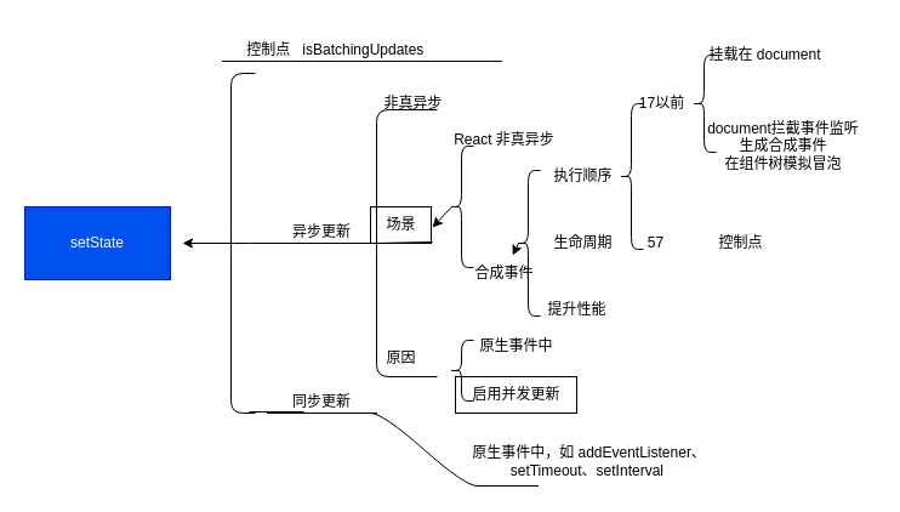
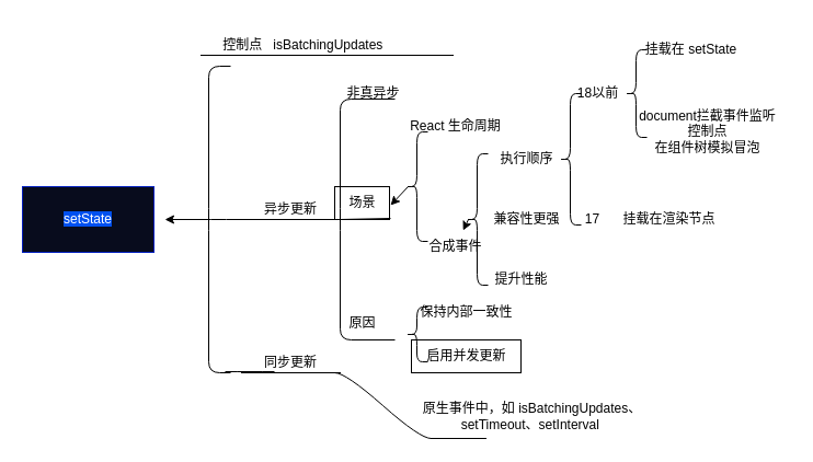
- <mxCell id="32" value="挂载在 document" style="text;html=1;align=center;verticalAlign=middle;resizable=0;points=[];autosize=1;strokeColor=none;fillColor=none;fontColor=#000000;" vertex="1" parent="1"><mxGeometry x="570" y="30" width="120" height="30" as="geometry" /></mxCell>
+ <mxCell id="32" value="挂载在 setState" style="text;html=1;align=center;verticalAlign=middle;resizable=0;points=[];autosize=1;strokeColor=none;fillColor=none;fontColor=#000000;" vertex="1" parent="1"><mxGeometry x="570" y="30" width="120" height="30" as="geometry" /></mxCell>
- <mxCell id="29" value="17以前" style="text;html=1;align=center;verticalAlign=middle;resizable=0;points=[];autosize=1;strokeColor=none;fillColor=none;fontColor=#000000;" vertex="1" parent="1"><mxGeometry x="515" y="70" width="60" height="30" as="geometry" /></mxCell>
+ <mxCell id="29" value="18以前" style="text;html=1;align=center;verticalAlign=middle;resizable=0;points=[];autosize=1;strokeColor=none;fillColor=none;fontColor=#000000;" vertex="1" parent="1"><mxGeometry x="515" y="70" width="60" height="30" as="geometry" /></mxCell>
- <mxCell id="18" value="&lt;font color=&quot;#000000&quot;&gt;React 非真异步&lt;/font&gt;" style="text;html=1;align=center;verticalAlign=middle;resizable=0;points=[];autosize=1;strokeColor=none;fillColor=none;" vertex="1" parent="1"><mxGeometry x="360" y="100" width="110" height="30" as="geometry" /></mxCell>
+ <mxCell id="18" value="&lt;font color=&quot;#000000&quot;&gt;React 生命周期&lt;/font&gt;" style="text;html=1;align=center;verticalAlign=middle;resizable=0;points=[];autosize=1;strokeColor=none;fillColor=none;" vertex="1" parent="1"><mxGeometry x="360" y="100" width="110" height="30" as="geometry" /></mxCell>
- <mxCell id="33" value="document拦截事件监听&lt;br&gt;生成合成事件&lt;br&gt;在组件树模拟冒泡" style="text;html=1;align=center;verticalAlign=middle;resizable=0;points=[];autosize=1;strokeColor=none;fillColor=none;fontColor=#000000;" vertex="1" parent="1"><mxGeometry x="570" y="90" width="150" height="60" as="geometry" /></mxCell>
+ <mxCell id="33" value="document拦截事件监听&lt;br&gt;控制点&lt;br&gt;在组件树模拟冒泡" style="text;html=1;align=center;verticalAlign=middle;resizable=0;points=[];autosize=1;strokeColor=none;fillColor=none;fontColor=#000000;" vertex="1" parent="1"><mxGeometry x="570" y="90" width="150" height="60" as="geometry" /></mxCell>
- <mxCell id="2" value="&lt;font style=&quot;background-color: rgb(0, 80, 239);&quot;&gt;setState&lt;/font&gt;" style="rounded=0;whiteSpace=wrap;html=1;fillColor=#0050ef;strokeColor=#001DBC;fontColor=#ffffff;" vertex="1" parent="1"><mxGeometry x="20" y="170" width="120" height="60" as="geometry" /></mxCell>
+ <mxCell id="2" value="&lt;font style=&quot;background-color: rgb(0, 80, 239);&quot;&gt;setState&lt;/font&gt;" style="rounded=0;whiteSpace=wrap;html=1;fillColor=#080c1d;strokeColor=#001DBC;fontColor=#ffffff;" vertex="1" parent="1"><mxGeometry x="20" y="170" width="120" height="60" as="geometry" /></mxCell>
- <mxCell id="26" value="&lt;font color=&quot;#000000&quot;&gt;生命周期&lt;/font&gt;" style="text;html=1;align=center;verticalAlign=middle;resizable=0;points=[];autosize=1;strokeColor=none;fillColor=none;" vertex="1" parent="1"><mxGeometry x="440" y="185" width="80" height="30" as="geometry" /></mxCell>
+ <mxCell id="26" value="&lt;font color=&quot;#000000&quot;&gt;兼容性更强&lt;/font&gt;" style="text;html=1;align=center;verticalAlign=middle;resizable=0;points=[];autosize=1;strokeColor=none;fillColor=none;" vertex="1" parent="1"><mxGeometry x="440" y="185" width="80" height="30" as="geometry" /></mxCell>
- <mxCell id="30" value="57" style="text;html=1;align=center;verticalAlign=middle;resizable=0;points=[];autosize=1;strokeColor=none;fillColor=none;fontColor=#000000;" vertex="1" parent="1"><mxGeometry x="520" y="185" width="40" height="30" as="geometry" /></mxCell>
+ <mxCell id="30" value="17" style="text;html=1;align=center;verticalAlign=middle;resizable=0;points=[];autosize=1;strokeColor=none;fillColor=none;fontColor=#000000;" vertex="1" parent="1"><mxGeometry x="520" y="185" width="40" height="30" as="geometry" /></mxCell>
- <mxCell id="34" value="控制点" style="text;html=1;align=center;verticalAlign=middle;resizable=0;points=[];autosize=1;strokeColor=none;fillColor=none;fontColor=#000000;" vertex="1" parent="1"><mxGeometry x="555" y="185" width="110" height="30" as="geometry" /></mxCell>
+ <mxCell id="34" value="挂载在渲染节点" style="text;html=1;align=center;verticalAlign=middle;resizable=0;points=[];autosize=1;strokeColor=none;fillColor=none;fontColor=#000000;" vertex="1" parent="1"><mxGeometry x="555" y="185" width="110" height="30" as="geometry" /></mxCell>
- <mxCell id="21" value="&lt;font color=&quot;#000000&quot;&gt;原生事件中&lt;/font&gt;" style="text;html=1;align=center;verticalAlign=middle;resizable=0;points=[];autosize=1;strokeColor=none;fillColor=none;" vertex="1" parent="1"><mxGeometry x="370" y="270" width="110" height="30" as="geometry" /></mxCell>
+ <mxCell id="21" value="&lt;font color=&quot;#000000&quot;&gt;保持内部一致性&lt;/font&gt;" style="text;html=1;align=center;verticalAlign=middle;resizable=0;points=[];autosize=1;strokeColor=none;fillColor=none;" vertex="1" parent="1"><mxGeometry x="370" y="270" width="110" height="30" as="geometry" /></mxCell>
- <mxCell id="37" value="原生事件中，如 addEventListener、&lt;br&gt;setTimeout、setInterval&amp;nbsp;" style="text;html=1;align=center;verticalAlign=middle;resizable=0;points=[];autosize=1;strokeColor=none;fillColor=none;fontColor=#000000;" vertex="1" parent="1"><mxGeometry x="375" y="360" width="220" height="40" as="geometry" /></mxCell>
+ <mxCell id="37" value="原生事件中，如 isBatchingUpdates、&lt;br&gt;setTimeout、setInterval&amp;nbsp;" style="text;html=1;align=center;verticalAlign=middle;resizable=0;points=[];autosize=1;strokeColor=none;fillColor=none;fontColor=#000000;" vertex="1" parent="1"><mxGeometry x="375" y="360" width="220" height="40" as="geometry" /></mxCell>
